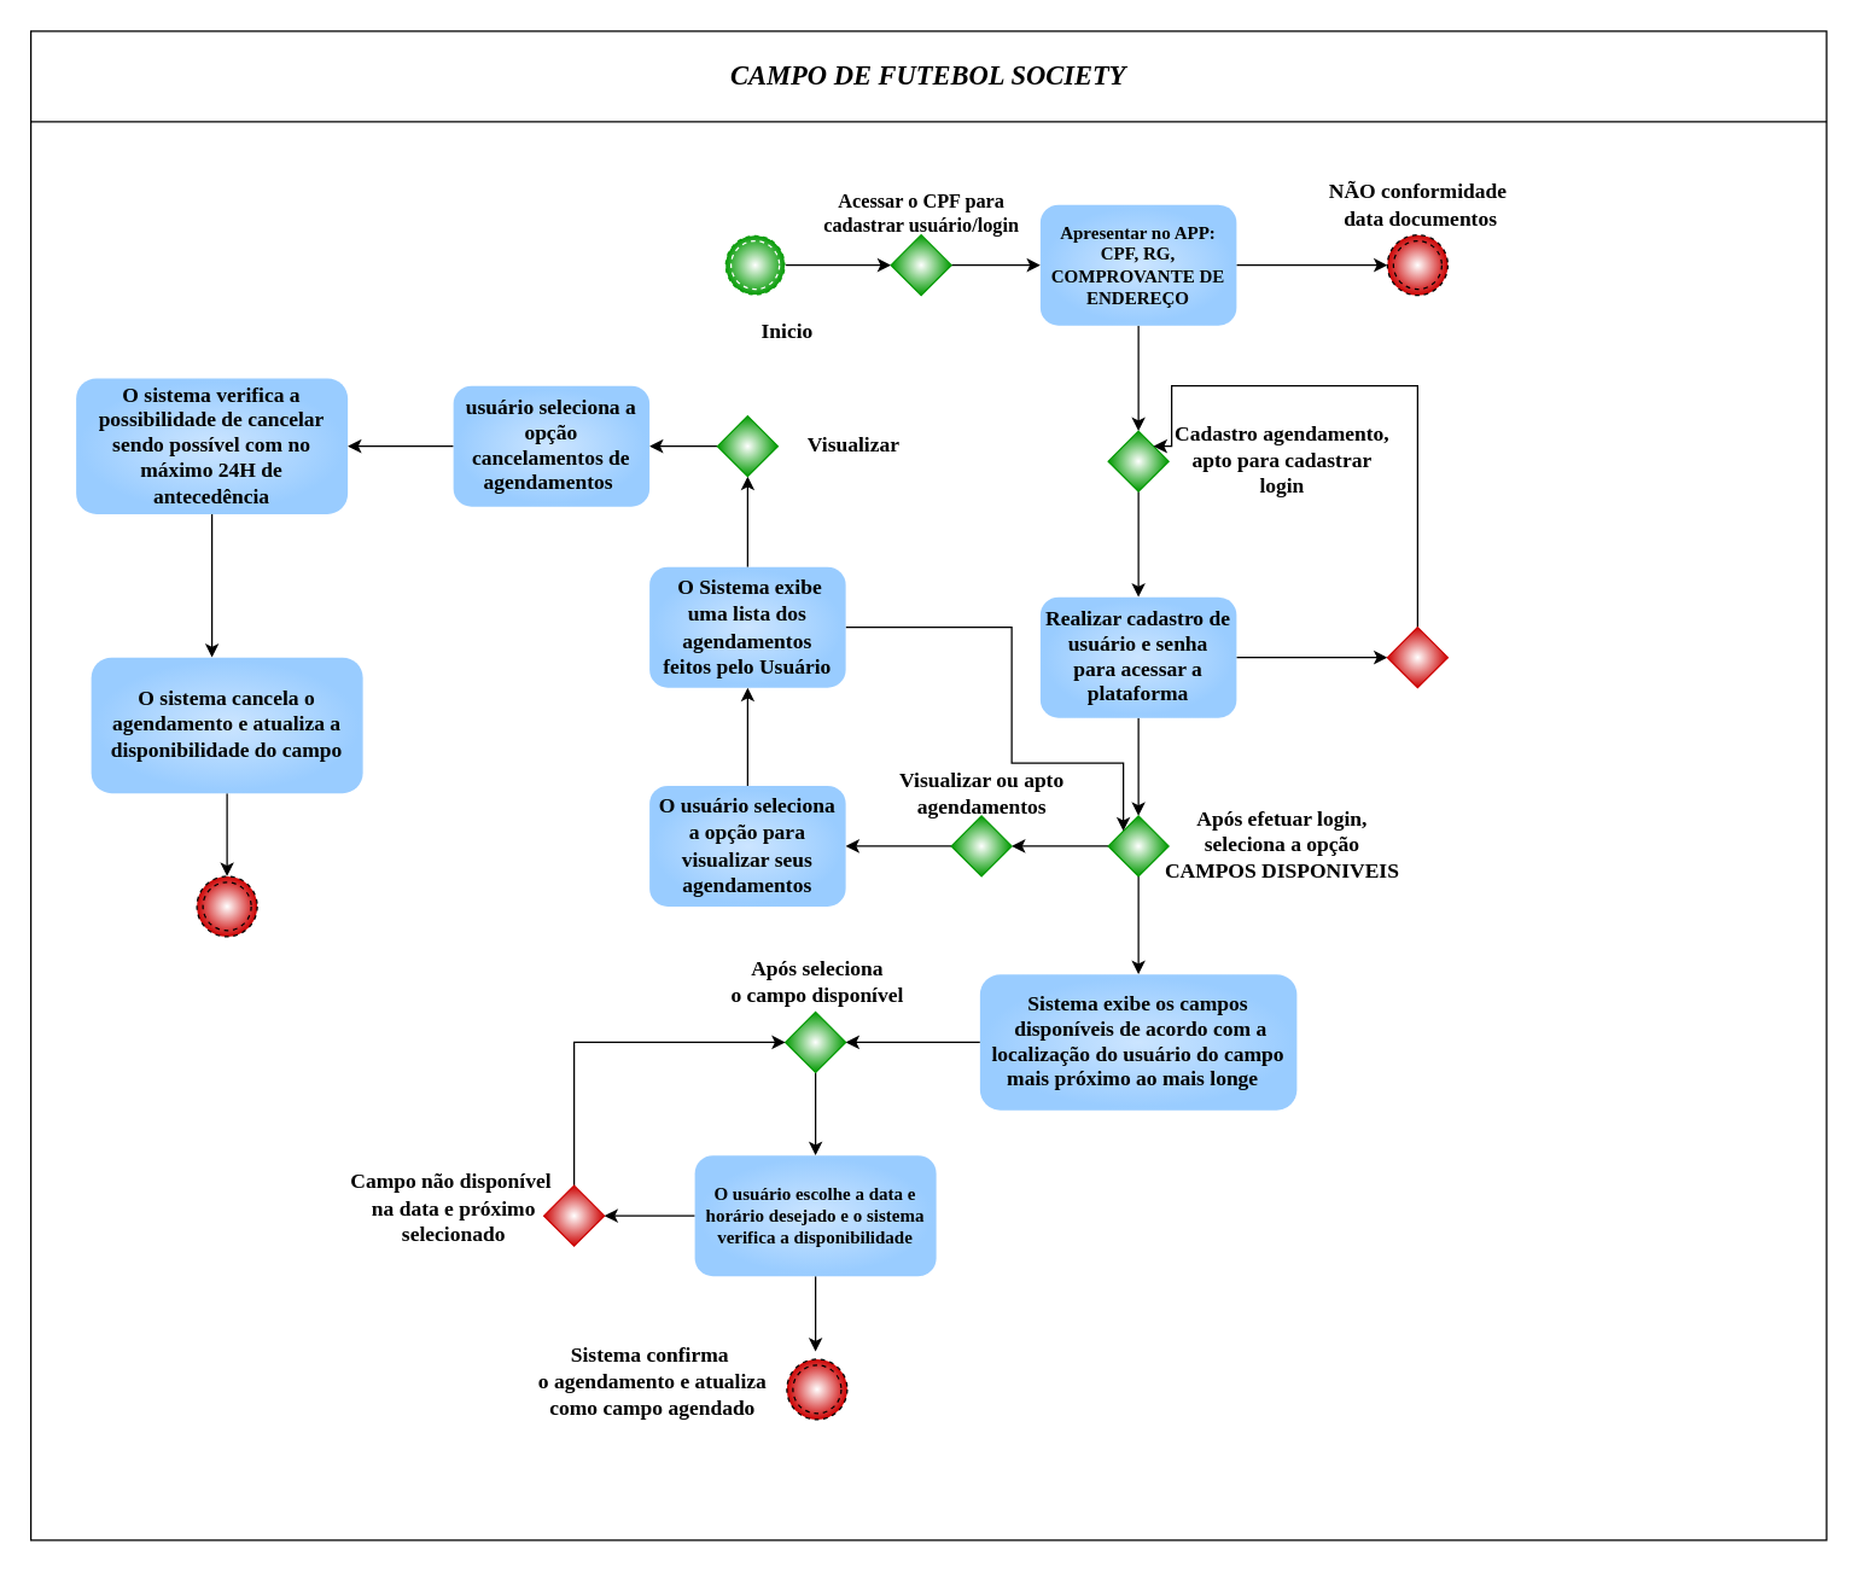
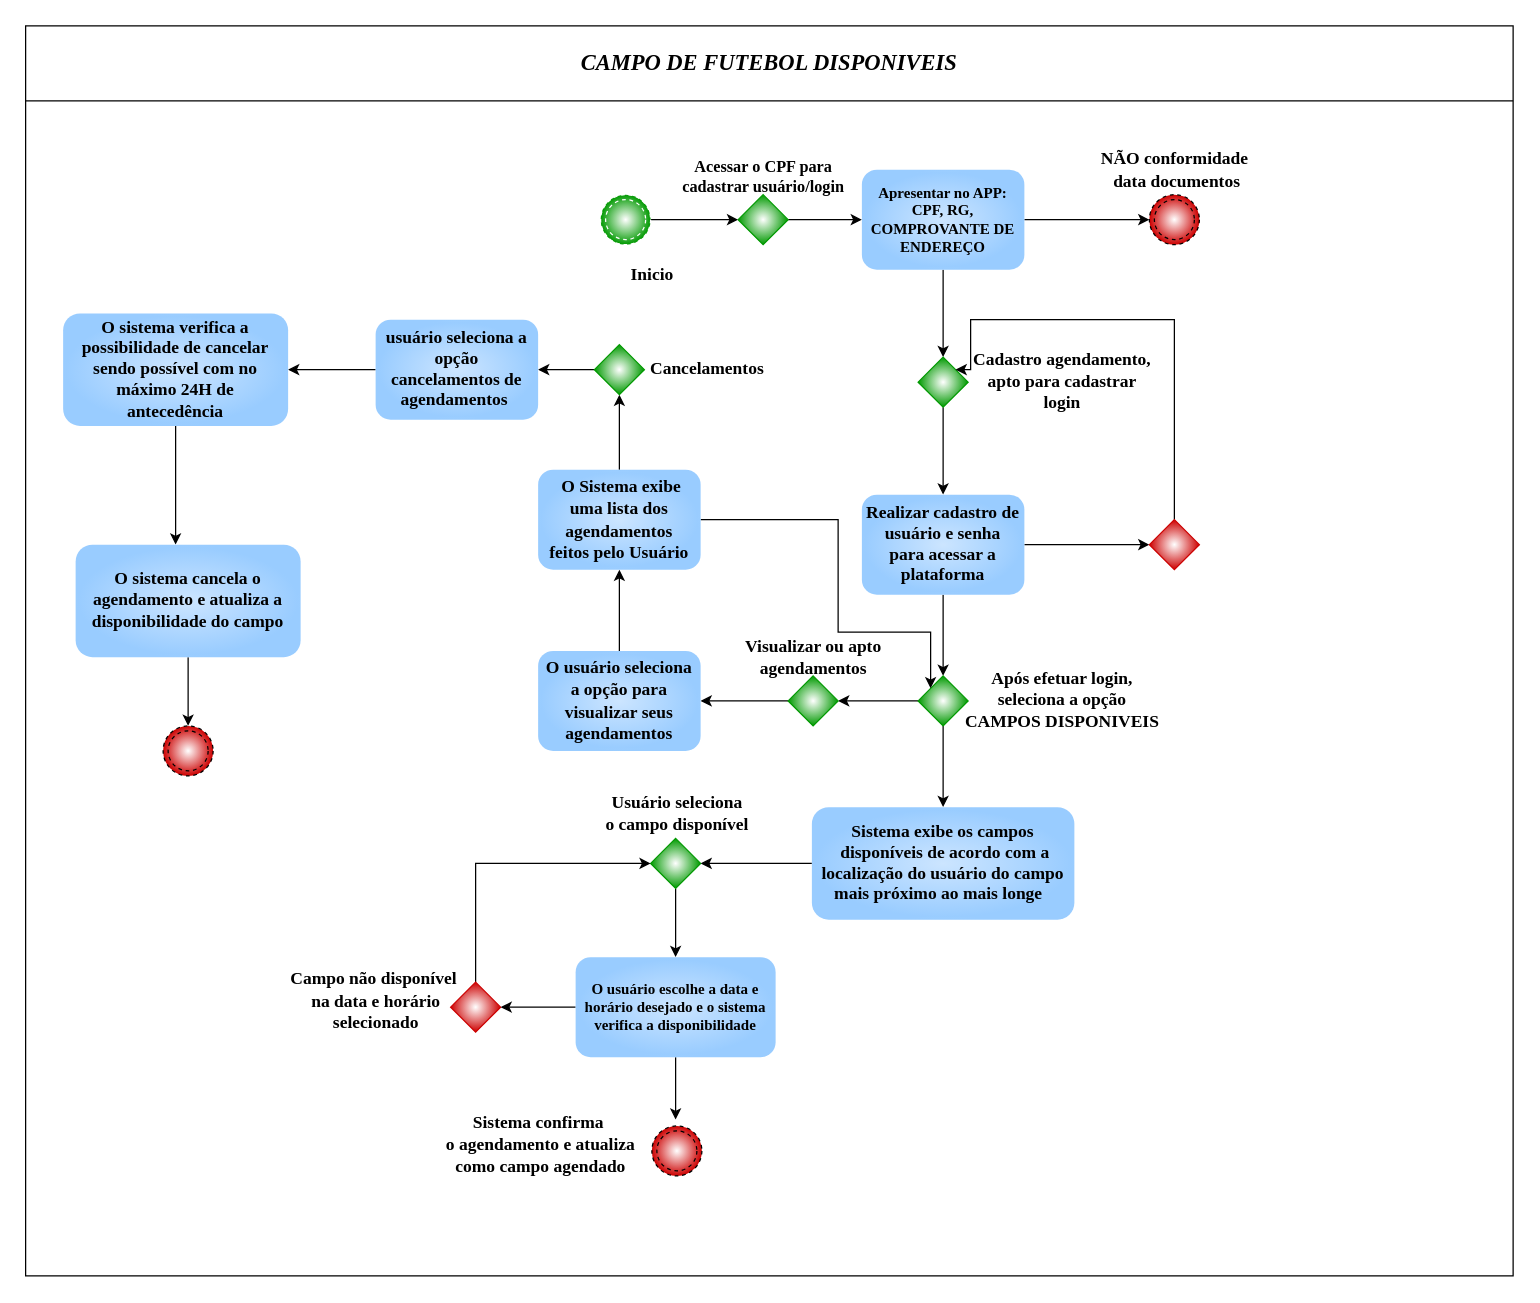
- <mxCell id="2" value="&lt;h2&gt;&lt;font style=&quot;vertical-align: inherit;&quot;&gt;&lt;font face=&quot;Times New Roman&quot; style=&quot;vertical-align: inherit;&quot;&gt;&lt;i&gt;CAMPO DE FUTEBOL SOCIETY&lt;/i&gt;&lt;/font&gt;&lt;/font&gt;&lt;/h2&gt;" style="swimlane;whiteSpace=wrap;html=1;startSize=60;" vertex="1" parent="1"><mxGeometry x="20" y="20" width="1190" height="1000" as="geometry" /></mxCell>
+ <mxCell id="2" value="&lt;h2&gt;&lt;font style=&quot;vertical-align: inherit;&quot;&gt;&lt;font face=&quot;Times New Roman&quot; style=&quot;vertical-align: inherit;&quot;&gt;&lt;i&gt;CAMPO DE FUTEBOL DISPONIVEIS&lt;/i&gt;&lt;/font&gt;&lt;/font&gt;&lt;/h2&gt;" style="swimlane;whiteSpace=wrap;html=1;startSize=60;" vertex="1" parent="1"><mxGeometry x="20" y="20" width="1190" height="1000" as="geometry" /></mxCell>
- <mxCell id="48" value="&lt;b&gt;&lt;font style=&quot;font-size: 14px;&quot; face=&quot;Times New Roman&quot;&gt;Visualizar&lt;/font&gt;&lt;/b&gt;" style="text;html=1;align=center;verticalAlign=middle;resizable=0;points=[];autosize=1;strokeColor=none;fillColor=none;" vertex="1" parent="2"><mxGeometry x="490" y="260" width="110" height="30" as="geometry" /></mxCell>
+ <mxCell id="48" value="&lt;b&gt;&lt;font style=&quot;font-size: 14px;&quot; face=&quot;Times New Roman&quot;&gt;Cancelamentos&lt;/font&gt;&lt;/b&gt;" style="text;html=1;align=center;verticalAlign=middle;resizable=0;points=[];autosize=1;strokeColor=none;fillColor=none;" vertex="1" parent="2"><mxGeometry x="490" y="260" width="110" height="30" as="geometry" /></mxCell>
- <mxCell id="28" value="&lt;b style=&quot;font-size: 14px;&quot;&gt;&lt;font style=&quot;font-size: 14px;&quot; face=&quot;Times New Roman&quot;&gt;Após seleciona &lt;br&gt;o campo disponível&lt;/font&gt;&lt;/b&gt;" style="text;html=1;align=center;verticalAlign=middle;resizable=0;points=[];autosize=1;strokeColor=none;fillColor=none;" vertex="1" parent="2"><mxGeometry x="451" y="605" width="140" height="50" as="geometry" /></mxCell>
+ <mxCell id="28" value="&lt;b style=&quot;font-size: 14px;&quot;&gt;&lt;font style=&quot;font-size: 14px;&quot; face=&quot;Times New Roman&quot;&gt;Usuário seleciona &lt;br&gt;o campo disponível&lt;/font&gt;&lt;/b&gt;" style="text;html=1;align=center;verticalAlign=middle;resizable=0;points=[];autosize=1;strokeColor=none;fillColor=none;" vertex="1" parent="2"><mxGeometry x="451" y="605" width="140" height="50" as="geometry" /></mxCell>
- <mxCell id="36" value="&lt;b style=&quot;font-size: 14px;&quot;&gt;&lt;font style=&quot;font-size: 14px;&quot; face=&quot;Times New Roman&quot;&gt;Campo não disponível&amp;nbsp;&lt;br&gt;na data e próximo &lt;br&gt;selecionado&lt;/font&gt;&lt;/b&gt;" style="text;html=1;align=center;verticalAlign=middle;resizable=0;points=[];autosize=1;strokeColor=none;fillColor=none;" vertex="1" parent="2"><mxGeometry x="200" y="745" width="160" height="70" as="geometry" /></mxCell>
+ <mxCell id="36" value="&lt;b style=&quot;font-size: 14px;&quot;&gt;&lt;font style=&quot;font-size: 14px;&quot; face=&quot;Times New Roman&quot;&gt;Campo não disponível&amp;nbsp;&lt;br&gt;na data e horário &lt;br&gt;selecionado&lt;/font&gt;&lt;/b&gt;" style="text;html=1;align=center;verticalAlign=middle;resizable=0;points=[];autosize=1;strokeColor=none;fillColor=none;" vertex="1" parent="2"><mxGeometry x="200" y="745" width="160" height="70" as="geometry" /></mxCell>
